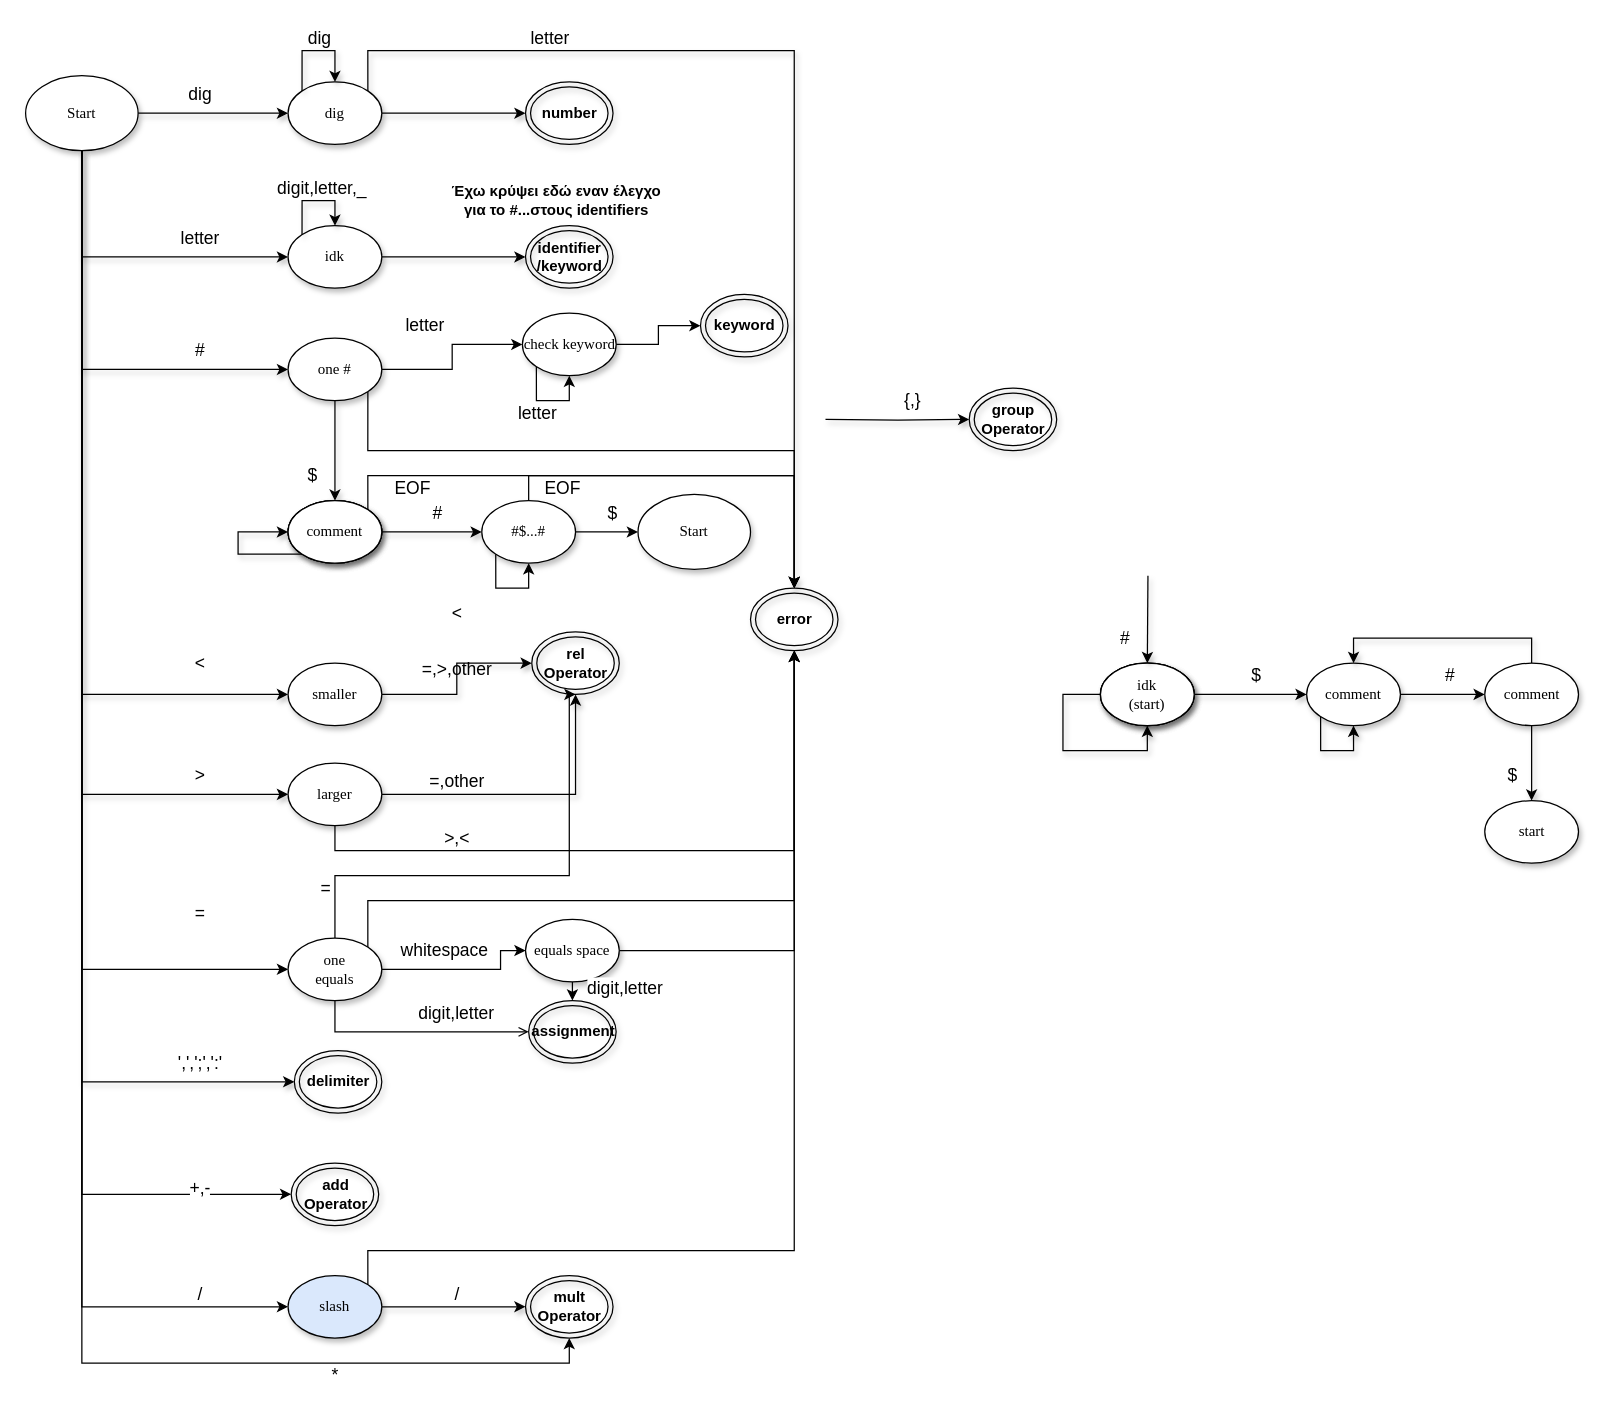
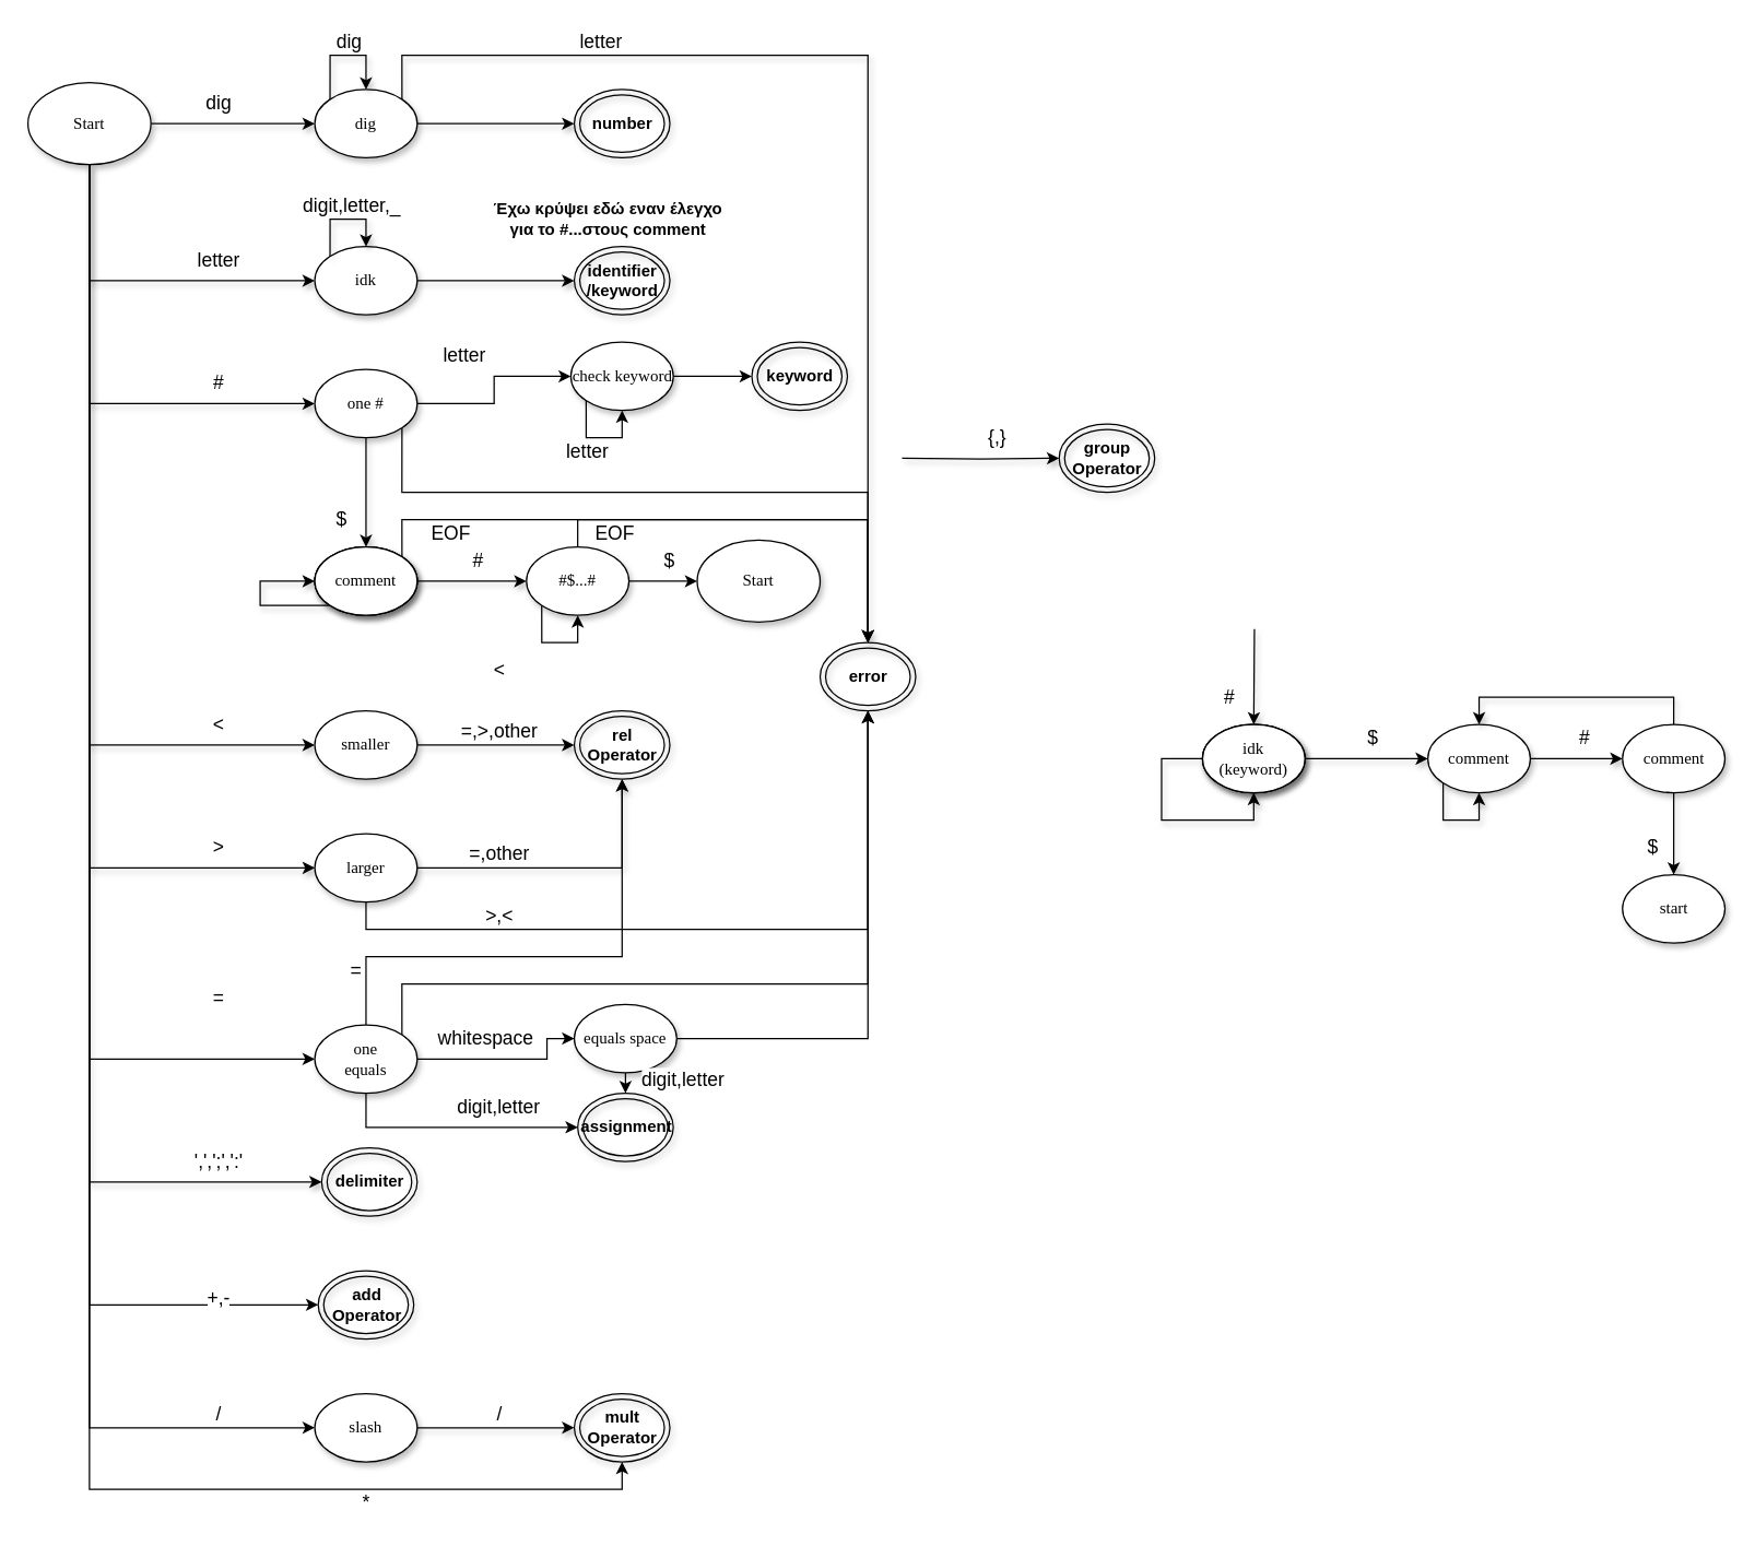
- <mxCell id="98" value="&lt;b&gt;Έχω κρύψει εδώ εναν έλεγχο&lt;br&gt;για το #...στους identifiers&lt;/b&gt;" style="text;html=1;strokeColor=none;fillColor=none;align=center;verticalAlign=middle;whiteSpace=wrap;rounded=0;" parent="1" vertex="1"><mxGeometry x="355" y="150" width="180" height="20" as="geometry" /></mxCell>
+ <mxCell id="98" value="&lt;b&gt;Έχω κρύψει εδώ εναν έλεγχο&lt;br&gt;για το #...στους comment&lt;/b&gt;" style="text;html=1;strokeColor=none;fillColor=none;align=center;verticalAlign=middle;whiteSpace=wrap;rounded=0;" parent="1" vertex="1"><mxGeometry x="355" y="150" width="180" height="20" as="geometry" /></mxCell>
- <mxCell id="111" value="&lt;b&gt;keyword&lt;/b&gt;" style="ellipse;html=1;shape=endState;shadow=1;fillColor=none;align=center;" parent="1" vertex="1"><mxGeometry x="560" y="235" width="70" height="50" as="geometry" /></mxCell>
+ <mxCell id="111" value="&lt;b&gt;keyword&lt;/b&gt;" style="ellipse;html=1;shape=endState;shadow=1;fillColor=none;align=center;" parent="1" vertex="1"><mxGeometry x="550" y="250" width="70" height="50" as="geometry" /></mxCell>
- <mxCell id="28" value="&lt;b&gt;rel&lt;br&gt;Operator&lt;/b&gt;" style="ellipse;html=1;shape=endState;shadow=1;fillColor=none;align=center;" parent="1" vertex="1"><mxGeometry x="425" y="505" width="70" height="50" as="geometry" /></mxCell>
+ <mxCell id="28" value="&lt;b&gt;rel&lt;br&gt;Operator&lt;/b&gt;" style="ellipse;html=1;shape=endState;shadow=1;fillColor=none;align=center;" parent="1" vertex="1"><mxGeometry x="420" y="520" width="70" height="50" as="geometry" /></mxCell>
- <mxCell id="30" value="&lt;span&gt;smaller&lt;/span&gt;" style="ellipse;whiteSpace=wrap;html=1;rounded=0;shadow=1;comic=0;labelBackgroundColor=none;strokeWidth=1;fontFamily=Verdana;fontSize=12;align=center;" parent="1" vertex="1"><mxGeometry x="230" y="530" width="75" height="50" as="geometry" /></mxCell>
+ <mxCell id="30" value="&lt;span&gt;smaller&lt;/span&gt;" style="ellipse;whiteSpace=wrap;html=1;rounded=0;shadow=1;comic=0;labelBackgroundColor=none;strokeWidth=1;fontFamily=Verdana;fontSize=12;align=center;" parent="1" vertex="1"><mxGeometry x="230" y="520" width="75" height="50" as="geometry" /></mxCell>
- <mxCell id="64" value="idk&lt;br&gt;(start)" style="ellipse;whiteSpace=wrap;html=1;rounded=0;shadow=1;comic=0;labelBackgroundColor=none;strokeWidth=1;fontFamily=Verdana;fontSize=12;align=center;" parent="1" vertex="1"><mxGeometry x="880" y="530" width="75" height="50" as="geometry" /></mxCell>
+ <mxCell id="64" value="idk&lt;br&gt;(keyword)" style="ellipse;whiteSpace=wrap;html=1;rounded=0;shadow=1;comic=0;labelBackgroundColor=none;strokeWidth=1;fontFamily=Verdana;fontSize=12;align=center;" parent="1" vertex="1"><mxGeometry x="880" y="530" width="75" height="50" as="geometry" /></mxCell>
- <mxCell id="85" style="edgeStyle=orthogonalEdgeStyle;rounded=0;orthogonalLoop=1;jettySize=auto;html=1;entryX=0;entryY=0.5;entryDx=0;entryDy=0;exitX=0.5;exitY=1;exitDx=0;exitDy=0;endArrow=open;" parent="1" source="88" target="91" edge="1"><mxGeometry relative="1" as="geometry"><mxPoint x="287.5" y="795" as="sourcePoint" /><Array as="points"><mxPoint x="267" y="825" /></Array></mxGeometry></mxCell>
+ <mxCell id="85" style="edgeStyle=orthogonalEdgeStyle;rounded=0;orthogonalLoop=1;jettySize=auto;html=1;entryX=0;entryY=0.5;entryDx=0;entryDy=0;exitX=0.5;exitY=1;exitDx=0;exitDy=0;" parent="1" source="88" target="91" edge="1"><mxGeometry relative="1" as="geometry"><mxPoint x="287.5" y="795" as="sourcePoint" /><Array as="points"><mxPoint x="267" y="825" /></Array></mxGeometry></mxCell>
- <mxCell id="76" style="edgeStyle=orthogonalEdgeStyle;rounded=0;orthogonalLoop=1;jettySize=auto;html=1;exitX=1;exitY=0;exitDx=0;exitDy=0;entryX=0.5;entryY=1;entryDx=0;entryDy=0;" parent="1" source="77" target="20" edge="1"><mxGeometry relative="1" as="geometry"><Array as="points"><mxPoint x="294" y="1000" /><mxPoint x="635" y="1000" /></Array></mxGeometry></mxCell>
- <mxCell id="77" value="slash" style="ellipse;whiteSpace=wrap;html=1;rounded=0;shadow=1;comic=0;labelBackgroundColor=none;strokeWidth=1;fontFamily=Verdana;fontSize=12;align=center;fillColor=#dae8fc;" parent="1" vertex="1"><mxGeometry x="230" y="1020" width="75" height="50" as="geometry" /></mxCell>
+ <mxCell id="77" value="slash" style="ellipse;whiteSpace=wrap;html=1;rounded=0;shadow=1;comic=0;labelBackgroundColor=none;strokeWidth=1;fontFamily=Verdana;fontSize=12;align=center;" parent="1" vertex="1"><mxGeometry x="230" y="1020" width="75" height="50" as="geometry" /></mxCell>
